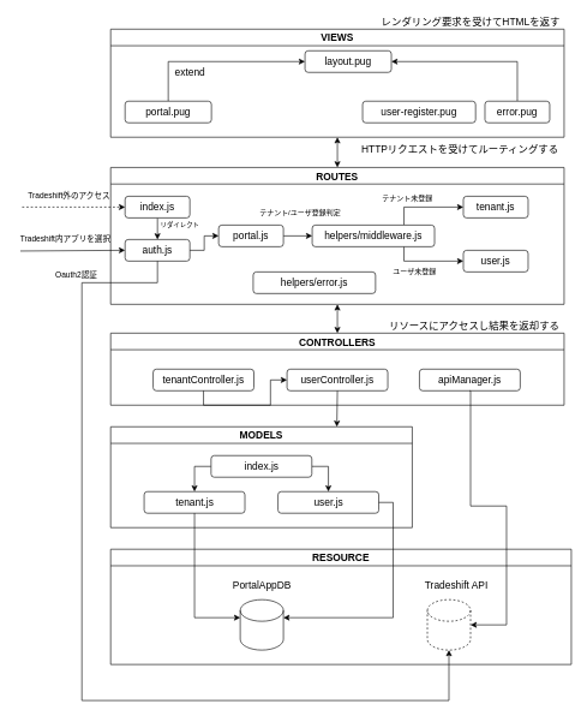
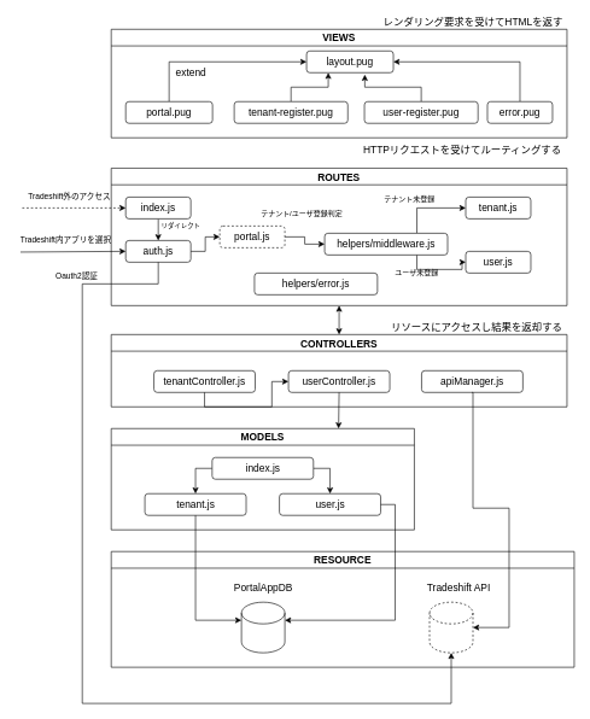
+ <mxCell id="7" style="edgeStyle=orthogonalEdgeStyle;rounded=0;orthogonalLoop=1;jettySize=auto;html=1;exitX=0.5;exitY=0;exitDx=0;exitDy=0;entryX=0.671;entryY=1.088;entryDx=0;entryDy=0;entryPerimeter=0;fontSize=14;" parent="2" source="8" target="11" edge="1"><mxGeometry relative="1" as="geometry" /></mxCell>
+ <mxCell id="5" style="edgeStyle=orthogonalEdgeStyle;rounded=0;orthogonalLoop=1;jettySize=auto;html=1;exitX=0.5;exitY=0;exitDx=0;exitDy=0;entryX=0.25;entryY=1;entryDx=0;entryDy=0;fontSize=14;" parent="2" source="6" target="11" edge="1"><mxGeometry relative="1" as="geometry" /></mxCell>
+ <mxCell id="6" value="tenant-register.pug" style="rounded=1;whiteSpace=wrap;html=1;fontSize=14;" parent="2" vertex="1"><mxGeometry x="170" y="100" width="157" height="30" as="geometry" /></mxCell>
- <mxCell id="49" value="" style="endArrow=classic;startArrow=classic;html=1;fontSize=14;entryX=0.5;entryY=1;entryDx=0;entryDy=0;exitX=0.5;exitY=0;exitDx=0;exitDy=0;" parent="1" source="13" target="2" edge="1"><mxGeometry width="50" height="50" relative="1" as="geometry"><mxPoint x="573" y="312" as="sourcePoint" /><mxPoint x="623" y="262" as="targetPoint" /></mxGeometry></mxCell>
- <mxCell id="30" value="portal.js" style="rounded=1;whiteSpace=wrap;html=1;fontSize=14;" parent="1" vertex="1"><mxGeometry x="303" y="312" width="90" height="30" as="geometry" /></mxCell>
+ <mxCell id="30" value="portal.js" style="rounded=1;whiteSpace=wrap;html=1;fontSize=14;dashed=1;" parent="1" vertex="1"><mxGeometry x="303" y="312" width="90" height="30" as="geometry" /></mxCell>
- <mxCell id="22" value="helpers/middleware.js" style="rounded=1;whiteSpace=wrap;html=1;fontSize=14;" parent="13" vertex="1"><mxGeometry x="280" y="80" width="170" height="30" as="geometry" /></mxCell>
+ <mxCell id="22" value="helpers/middleware.js" style="rounded=1;whiteSpace=wrap;html=1;fontSize=14;" parent="13" vertex="1"><mxGeometry x="295" y="90" width="170" height="30" as="geometry" /></mxCell>
